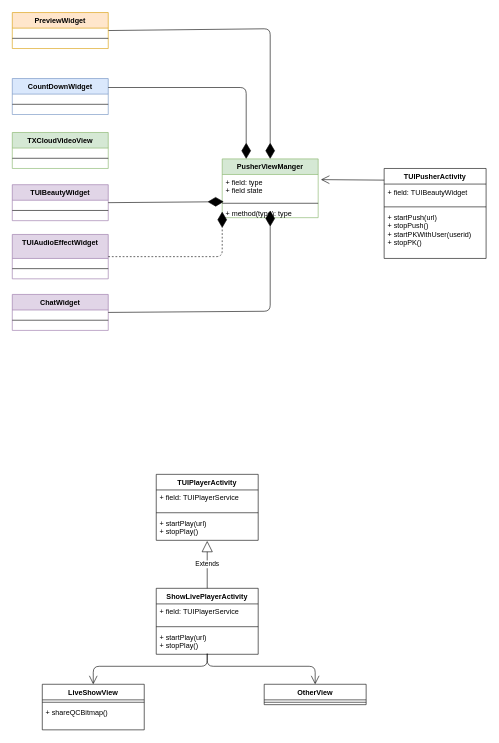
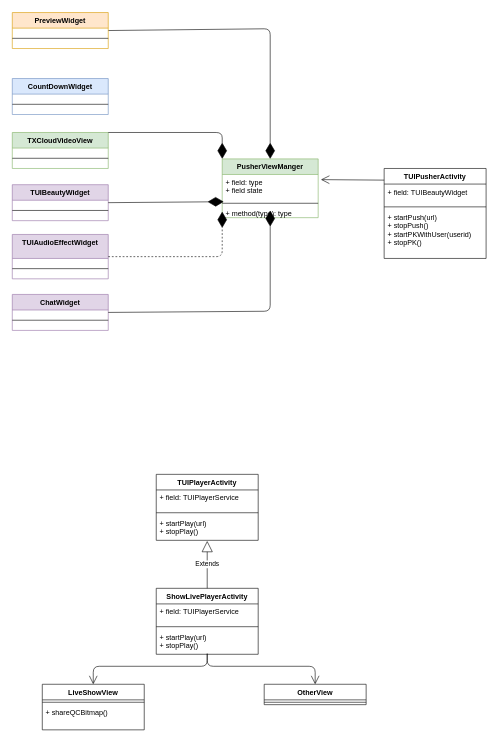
- <mxCell id="10" value="" style="endArrow=diamondThin;endFill=1;endSize=24;html=1;exitX=1;exitY=0.25;exitDx=0;exitDy=0;entryX=0.25;entryY=0;entryDx=0;entryDy=0;" parent="1" source="8" target="2" edge="1"><mxGeometry width="160" relative="1" as="geometry"><mxPoint x="200" y="171" as="sourcePoint" /><mxPoint x="380" y="140" as="targetPoint" /><Array as="points"><mxPoint x="410" y="145" /></Array></mxGeometry></mxCell>
+ <mxCell id="13" value="" style="endArrow=diamondThin;endFill=1;endSize=24;html=1;exitX=1;exitY=0;exitDx=0;exitDy=0;entryX=0;entryY=0;entryDx=0;entryDy=0;" parent="1" source="11" target="2" edge="1"><mxGeometry width="160" relative="1" as="geometry"><mxPoint x="710" y="700" as="sourcePoint" /><mxPoint x="370" y="499" as="targetPoint" /><Array as="points"><mxPoint x="370" y="220" /></Array></mxGeometry></mxCell>
